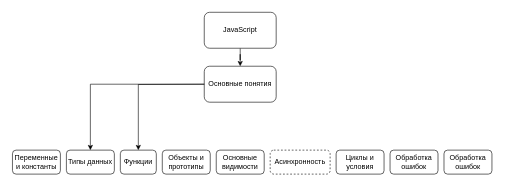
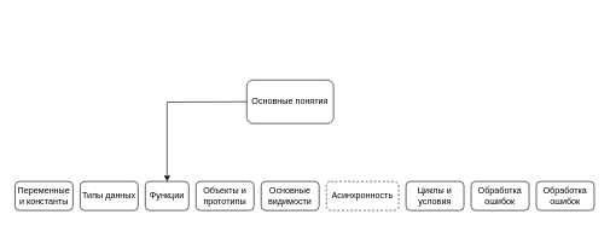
- <mxCell id="3" value="JavaScript" style="rounded=1;whiteSpace=wrap;html=1;" vertex="1" parent="1"><mxGeometry x="340" y="20" width="120" height="60" as="geometry" /></mxCell>
- <mxCell id="2" style="edgeStyle=orthogonalEdgeStyle;rounded=0;orthogonalLoop=1;jettySize=auto;html=1;entryX=0.5;entryY=0;entryDx=0;entryDy=0;" edge="1" parent="1" source="3" target="4"><mxGeometry relative="1" as="geometry"><mxPoint x="400" y="110" as="targetPoint" /></mxGeometry></mxCell>
- <mxCell id="7" style="edgeStyle=orthogonalEdgeStyle;rounded=0;orthogonalLoop=1;jettySize=auto;html=1;entryX=0.5;entryY=0;entryDx=0;entryDy=0;exitX=0;exitY=0.5;exitDx=0;exitDy=0;" edge="1" parent="1" source="4" target="6"><mxGeometry relative="1" as="geometry"><mxPoint x="350" y="150" as="sourcePoint" /><mxPoint x="90" y="260" as="targetPoint" /></mxGeometry></mxCell>
